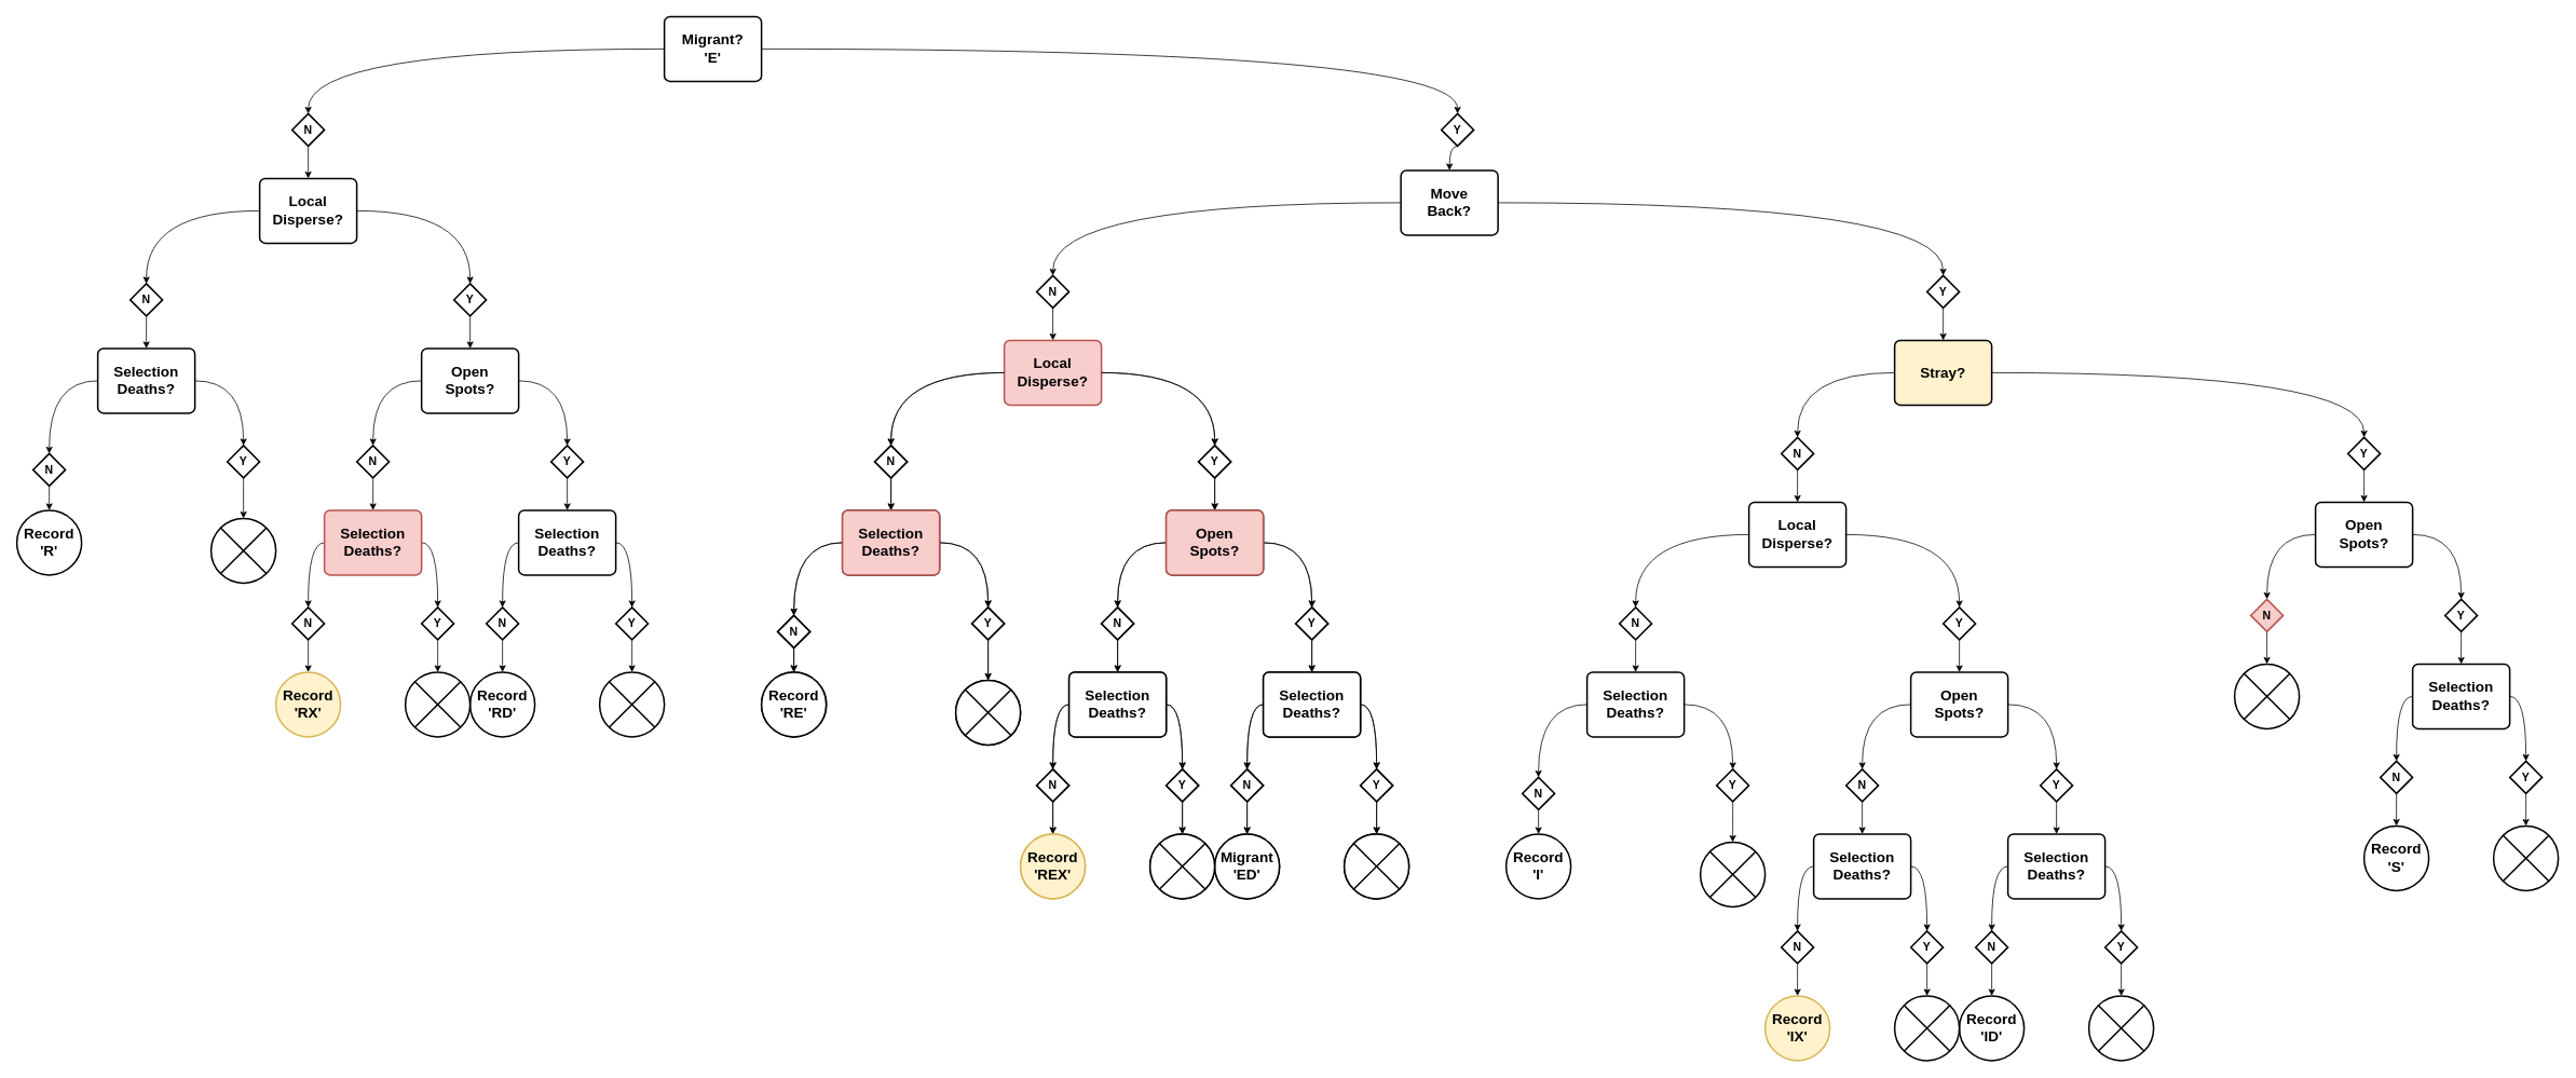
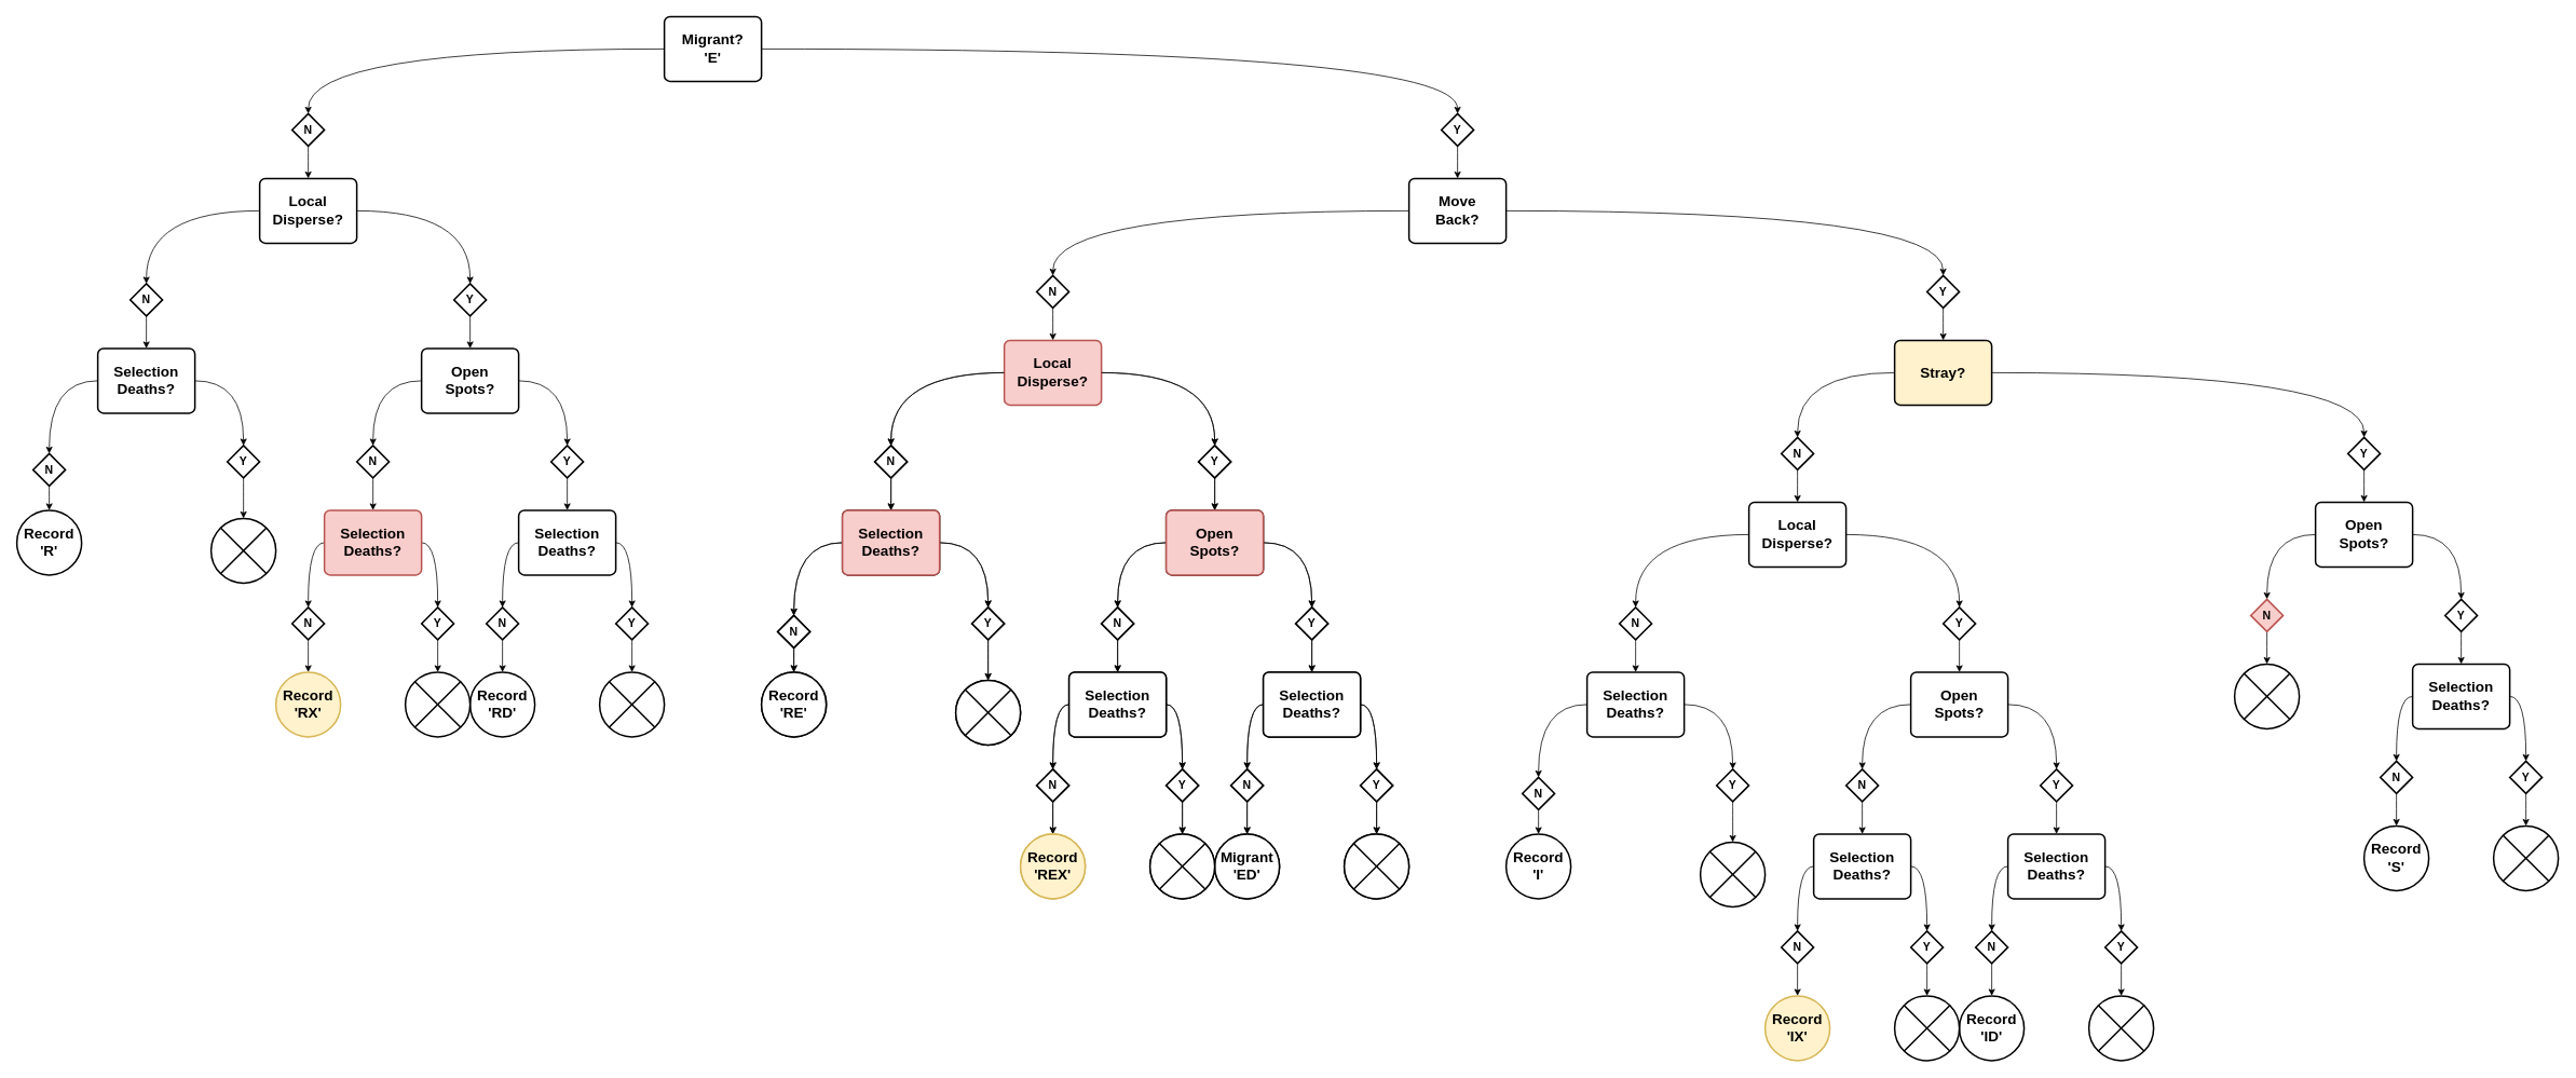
- <mxCell id="18" value="&lt;b&gt;&lt;font style=&quot;font-size: 18px;&quot;&gt;Move&lt;br&gt;Back?&lt;br&gt;&lt;/font&gt;&lt;/b&gt;" style="rounded=1;whiteSpace=wrap;html=1;absoluteArcSize=1;arcSize=14;strokeWidth=2;fontSize=14;" parent="1" vertex="1"><mxGeometry x="1730" y="210" width="120" height="80" as="geometry" /></mxCell>
+ <mxCell id="18" value="&lt;b&gt;&lt;font style=&quot;font-size: 18px;&quot;&gt;Move&lt;br&gt;Back?&lt;br&gt;&lt;/font&gt;&lt;/b&gt;" style="rounded=1;whiteSpace=wrap;html=1;absoluteArcSize=1;arcSize=14;strokeWidth=2;fontSize=14;" parent="1" vertex="1"><mxGeometry x="1740" y="220" width="120" height="80" as="geometry" /></mxCell>
